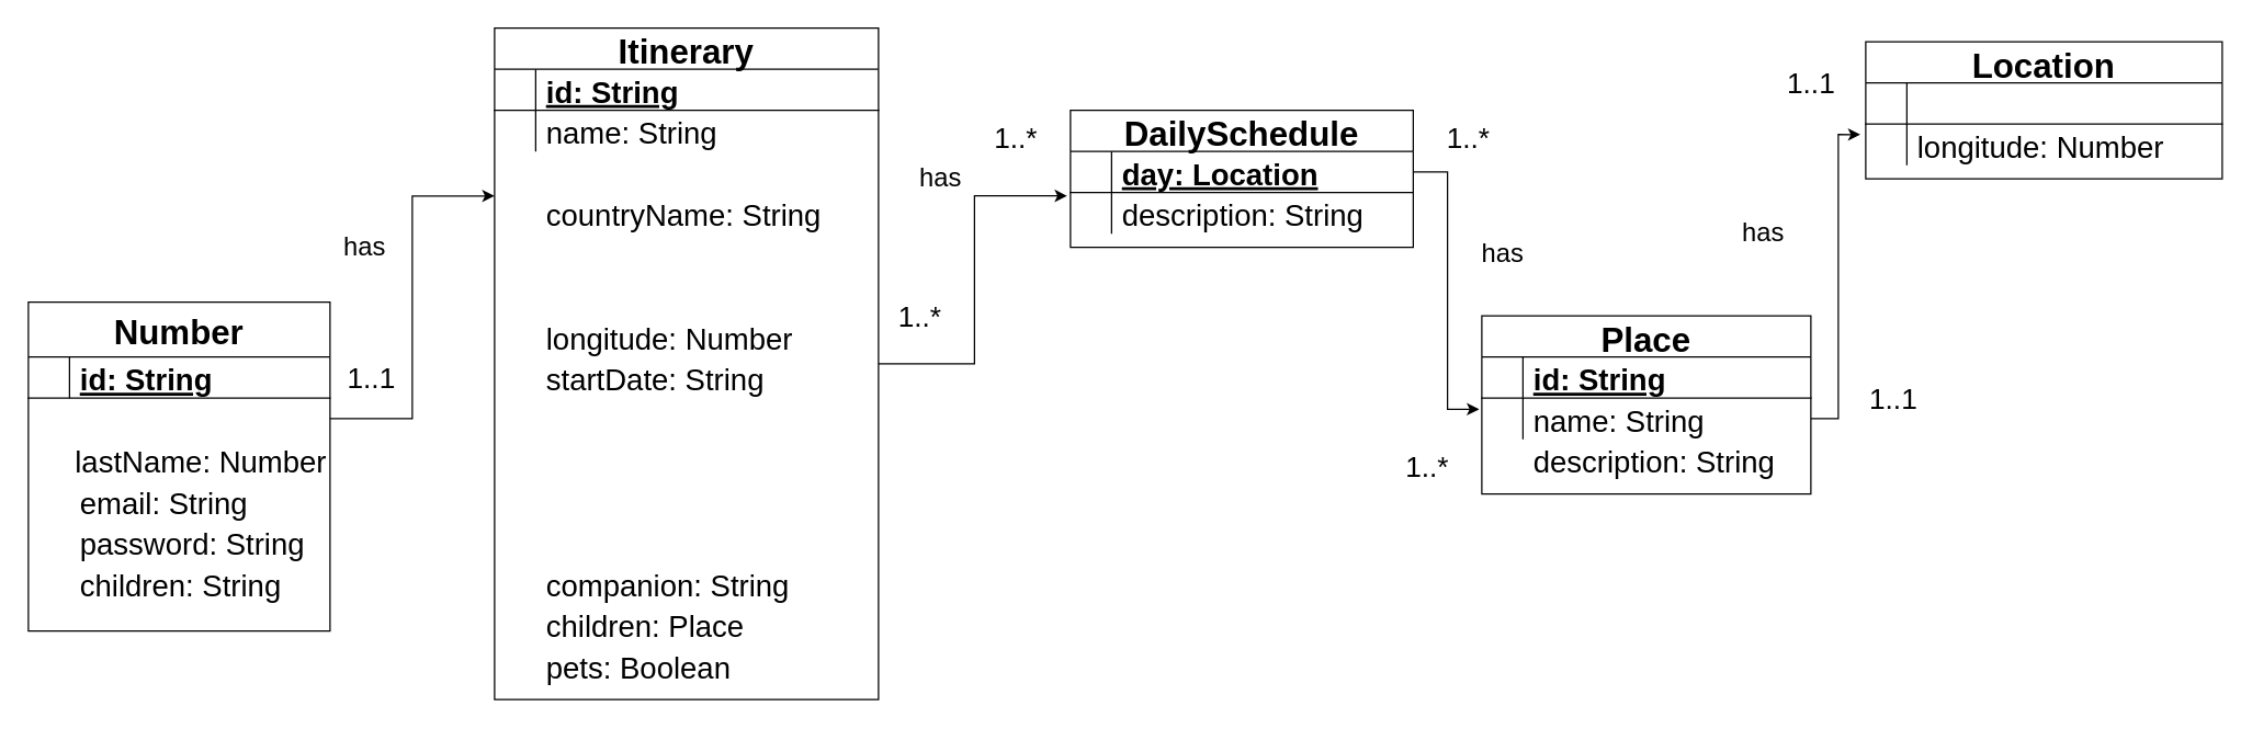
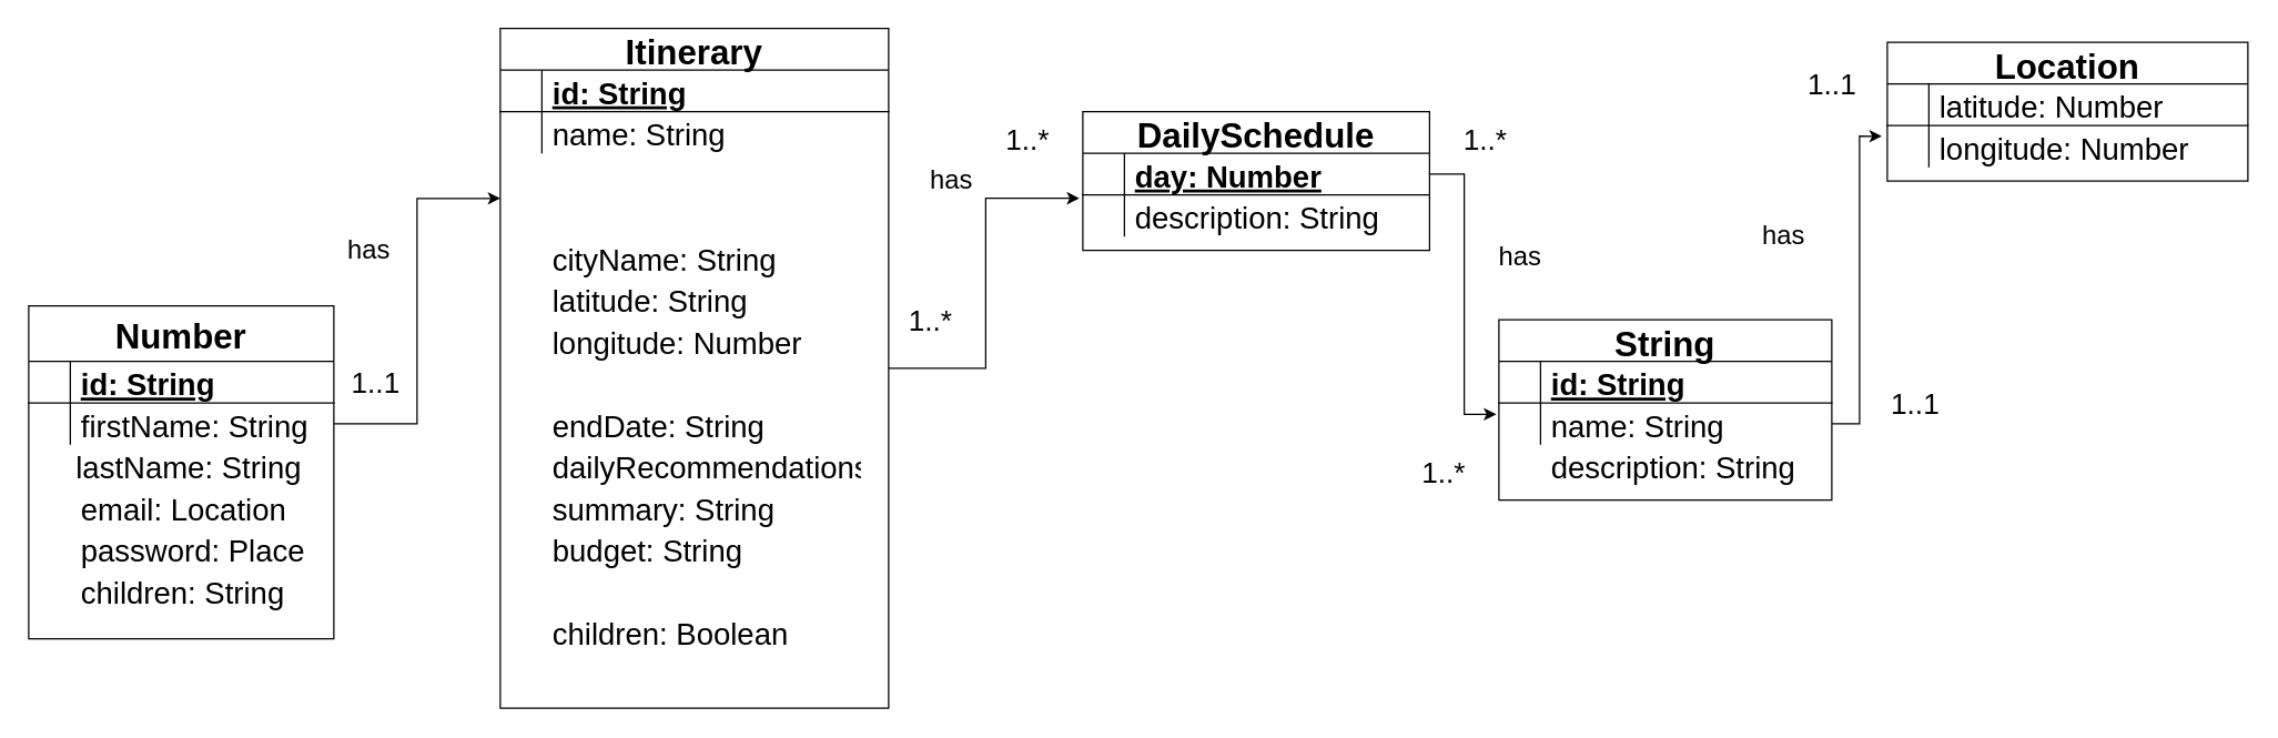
+ <mxCell id="59" value="latitude: Number" style="shape=partialRectangle;overflow=hidden;connectable=0;fillColor=none;top=0;left=0;bottom=0;right=0;align=left;spacingLeft=6;fontStyle=0;fontSize=22;" vertex="1" parent="57"><mxGeometry x="30" width="230" height="30" as="geometry"><mxRectangle width="230" height="30" as="alternateBounds" /></mxGeometry></mxCell>
- <mxCell id="44" value="day: Location" style="shape=partialRectangle;overflow=hidden;connectable=0;fillColor=none;top=0;left=0;bottom=0;right=0;align=left;spacingLeft=6;fontStyle=5;fontSize=22;" vertex="1" parent="42"><mxGeometry x="30" width="220" height="30" as="geometry"><mxRectangle width="220" height="30" as="alternateBounds" /></mxGeometry></mxCell>
+ <mxCell id="44" value="day: Number" style="shape=partialRectangle;overflow=hidden;connectable=0;fillColor=none;top=0;left=0;bottom=0;right=0;align=left;spacingLeft=6;fontStyle=5;fontSize=22;" vertex="1" parent="42"><mxGeometry x="30" width="220" height="30" as="geometry"><mxRectangle width="220" height="30" as="alternateBounds" /></mxGeometry></mxCell>
- <mxCell id="29" value="countryName: String" style="shape=partialRectangle;overflow=hidden;connectable=0;fillColor=none;top=0;left=0;bottom=0;right=0;align=left;spacingLeft=6;fontSize=22;" vertex="1" parent="1"><mxGeometry x="390" y="140" width="220" height="30" as="geometry"><mxRectangle width="220" height="30" as="alternateBounds" /></mxGeometry></mxCell>
+ <mxCell id="30" value="cityName: String" style="shape=partialRectangle;overflow=hidden;connectable=0;fillColor=none;top=0;left=0;bottom=0;right=0;align=left;spacingLeft=6;fontSize=22;" vertex="1" parent="1"><mxGeometry x="390" y="170" width="220" height="30" as="geometry"><mxRectangle width="220" height="30" as="alternateBounds" /></mxGeometry></mxCell>
+ <mxCell id="31" value="latitude: String" style="shape=partialRectangle;overflow=hidden;connectable=0;fillColor=none;top=0;left=0;bottom=0;right=0;align=left;spacingLeft=6;fontSize=22;" vertex="1" parent="1"><mxGeometry x="390" y="200" width="220" height="30" as="geometry"><mxRectangle width="220" height="30" as="alternateBounds" /></mxGeometry></mxCell>
- <mxCell id="48" value="Place" style="shape=table;startSize=30;container=1;collapsible=1;childLayout=tableLayout;fixedRows=1;rowLines=0;fontStyle=1;align=center;resizeLast=1;fontSize=25;" vertex="1" parent="1"><mxGeometry x="1080" y="230" width="240" height="130" as="geometry" /></mxCell>
+ <mxCell id="48" value="String" style="shape=table;startSize=30;container=1;collapsible=1;childLayout=tableLayout;fixedRows=1;rowLines=0;fontStyle=1;align=center;resizeLast=1;fontSize=25;" vertex="1" parent="1"><mxGeometry x="1080" y="230" width="240" height="130" as="geometry" /></mxCell>
- <mxCell id="33" value="startDate: String" style="shape=partialRectangle;overflow=hidden;connectable=0;fillColor=none;top=0;left=0;bottom=0;right=0;align=left;spacingLeft=6;fontSize=22;" vertex="1" parent="1"><mxGeometry x="390" y="260" width="220" height="30" as="geometry"><mxRectangle width="220" height="30" as="alternateBounds" /></mxGeometry></mxCell>
+ <mxCell id="16" value="firstName: String" style="shape=partialRectangle;overflow=hidden;connectable=0;fillColor=none;top=0;left=0;bottom=0;right=0;align=left;spacingLeft=6;fontSize=22;" parent="14" vertex="1"><mxGeometry x="30" width="190" height="30" as="geometry"><mxRectangle width="190" height="30" as="alternateBounds" /></mxGeometry></mxCell>
+ <mxCell id="34" value="endDate: String" style="shape=partialRectangle;overflow=hidden;connectable=0;fillColor=none;top=0;left=0;bottom=0;right=0;align=left;spacingLeft=6;fontSize=22;" vertex="1" parent="1"><mxGeometry x="390" y="290" width="220" height="30" as="geometry"><mxRectangle width="220" height="30" as="alternateBounds" /></mxGeometry></mxCell>
+ <mxCell id="35" value="dailyRecommendationsNumber: Number" style="shape=partialRectangle;overflow=hidden;connectable=0;fillColor=none;top=0;left=0;bottom=0;right=0;align=left;spacingLeft=6;fontSize=22;" vertex="1" parent="1"><mxGeometry x="390" y="320" width="230" height="30" as="geometry"><mxRectangle width="220" height="30" as="alternateBounds" /></mxGeometry></mxCell>
- <mxCell id="19" value="lastName: Number" style="shape=partialRectangle;overflow=hidden;connectable=0;fillColor=none;top=0;left=0;bottom=0;right=0;align=left;spacingLeft=6;fontSize=22;" vertex="1" parent="17"><mxGeometry x="26.4" width="193.6" height="30" as="geometry"><mxRectangle width="220" height="30" as="alternateBounds" /></mxGeometry></mxCell>
+ <mxCell id="19" value="lastName: String" style="shape=partialRectangle;overflow=hidden;connectable=0;fillColor=none;top=0;left=0;bottom=0;right=0;align=left;spacingLeft=6;fontSize=22;" vertex="1" parent="17"><mxGeometry x="26.4" width="193.6" height="30" as="geometry"><mxRectangle width="220" height="30" as="alternateBounds" /></mxGeometry></mxCell>
+ <mxCell id="36" value="summary: String" style="shape=partialRectangle;overflow=hidden;connectable=0;fillColor=none;top=0;left=0;bottom=0;right=0;align=left;spacingLeft=6;fontSize=22;" vertex="1" parent="1"><mxGeometry x="390" y="350" width="220" height="30" as="geometry"><mxRectangle width="220" height="30" as="alternateBounds" /></mxGeometry></mxCell>
- <mxCell id="22" value="email: String" style="shape=partialRectangle;overflow=hidden;connectable=0;fillColor=none;top=0;left=0;bottom=0;right=0;align=left;spacingLeft=6;fontSize=22;" vertex="1" parent="20"><mxGeometry x="30" width="220" height="30" as="geometry"><mxRectangle width="220" height="30" as="alternateBounds" /></mxGeometry></mxCell>
+ <mxCell id="22" value="email: Location" style="shape=partialRectangle;overflow=hidden;connectable=0;fillColor=none;top=0;left=0;bottom=0;right=0;align=left;spacingLeft=6;fontSize=22;" vertex="1" parent="20"><mxGeometry x="30" width="220" height="30" as="geometry"><mxRectangle width="220" height="30" as="alternateBounds" /></mxGeometry></mxCell>
+ <mxCell id="37" value="budget: String" style="shape=partialRectangle;overflow=hidden;connectable=0;fillColor=none;top=0;left=0;bottom=0;right=0;align=left;spacingLeft=6;fontSize=22;" vertex="1" parent="1"><mxGeometry x="390" y="380" width="220" height="30" as="geometry"><mxRectangle width="220" height="30" as="alternateBounds" /></mxGeometry></mxCell>
- <mxCell id="25" value="password: String" style="shape=partialRectangle;overflow=hidden;connectable=0;fillColor=none;top=0;left=0;bottom=0;right=0;align=left;spacingLeft=6;fontSize=22;" vertex="1" parent="23"><mxGeometry x="30" width="220" height="30" as="geometry"><mxRectangle width="220" height="30" as="alternateBounds" /></mxGeometry></mxCell>
+ <mxCell id="25" value="password: Place" style="shape=partialRectangle;overflow=hidden;connectable=0;fillColor=none;top=0;left=0;bottom=0;right=0;align=left;spacingLeft=6;fontSize=22;" vertex="1" parent="23"><mxGeometry x="30" width="220" height="30" as="geometry"><mxRectangle width="220" height="30" as="alternateBounds" /></mxGeometry></mxCell>
- <mxCell id="38" value="companion: String" style="shape=partialRectangle;overflow=hidden;connectable=0;fillColor=none;top=0;left=0;bottom=0;right=0;align=left;spacingLeft=6;fontSize=22;" vertex="1" parent="1"><mxGeometry x="390" y="410" width="220" height="30" as="geometry"><mxRectangle width="220" height="30" as="alternateBounds" /></mxGeometry></mxCell>
- <mxCell id="39" value="children: Place" style="shape=partialRectangle;overflow=hidden;connectable=0;fillColor=none;top=0;left=0;bottom=0;right=0;align=left;spacingLeft=6;fontSize=22;" vertex="1" parent="1"><mxGeometry x="390" y="440" width="220" height="30" as="geometry"><mxRectangle width="220" height="30" as="alternateBounds" /></mxGeometry></mxCell>
+ <mxCell id="39" value="children: Boolean" style="shape=partialRectangle;overflow=hidden;connectable=0;fillColor=none;top=0;left=0;bottom=0;right=0;align=left;spacingLeft=6;fontSize=22;" vertex="1" parent="1"><mxGeometry x="390" y="440" width="220" height="30" as="geometry"><mxRectangle width="220" height="30" as="alternateBounds" /></mxGeometry></mxCell>
- <mxCell id="40" value="pets: Boolean" style="shape=partialRectangle;overflow=hidden;connectable=0;fillColor=none;top=0;left=0;bottom=0;right=0;align=left;spacingLeft=6;fontSize=22;" vertex="1" parent="1"><mxGeometry x="390" y="470" width="220" height="30" as="geometry"><mxRectangle width="220" height="30" as="alternateBounds" /></mxGeometry></mxCell>
